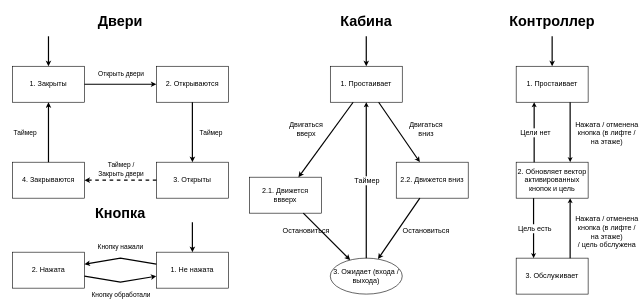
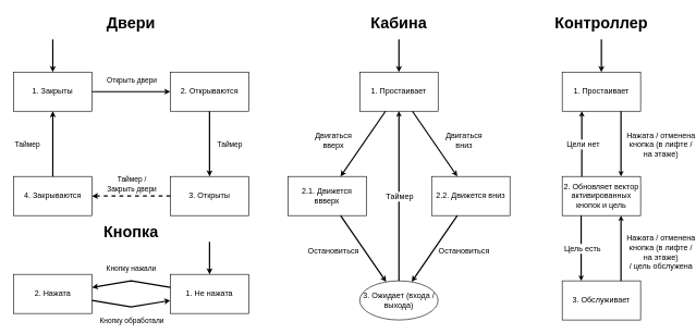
- <mxCell id="30" value="2.1. Движется ввверх" style="rounded=0;whiteSpace=wrap;html=1;" parent="1" vertex="1"><mxGeometry x="415" y="295" width="120" height="60" as="geometry" /></mxCell>
+ <mxCell id="30" value="2.1. Движется ввверх" style="rounded=0;whiteSpace=wrap;html=1;" parent="1" vertex="1"><mxGeometry x="440" y="270" width="120" height="60" as="geometry" /></mxCell>
